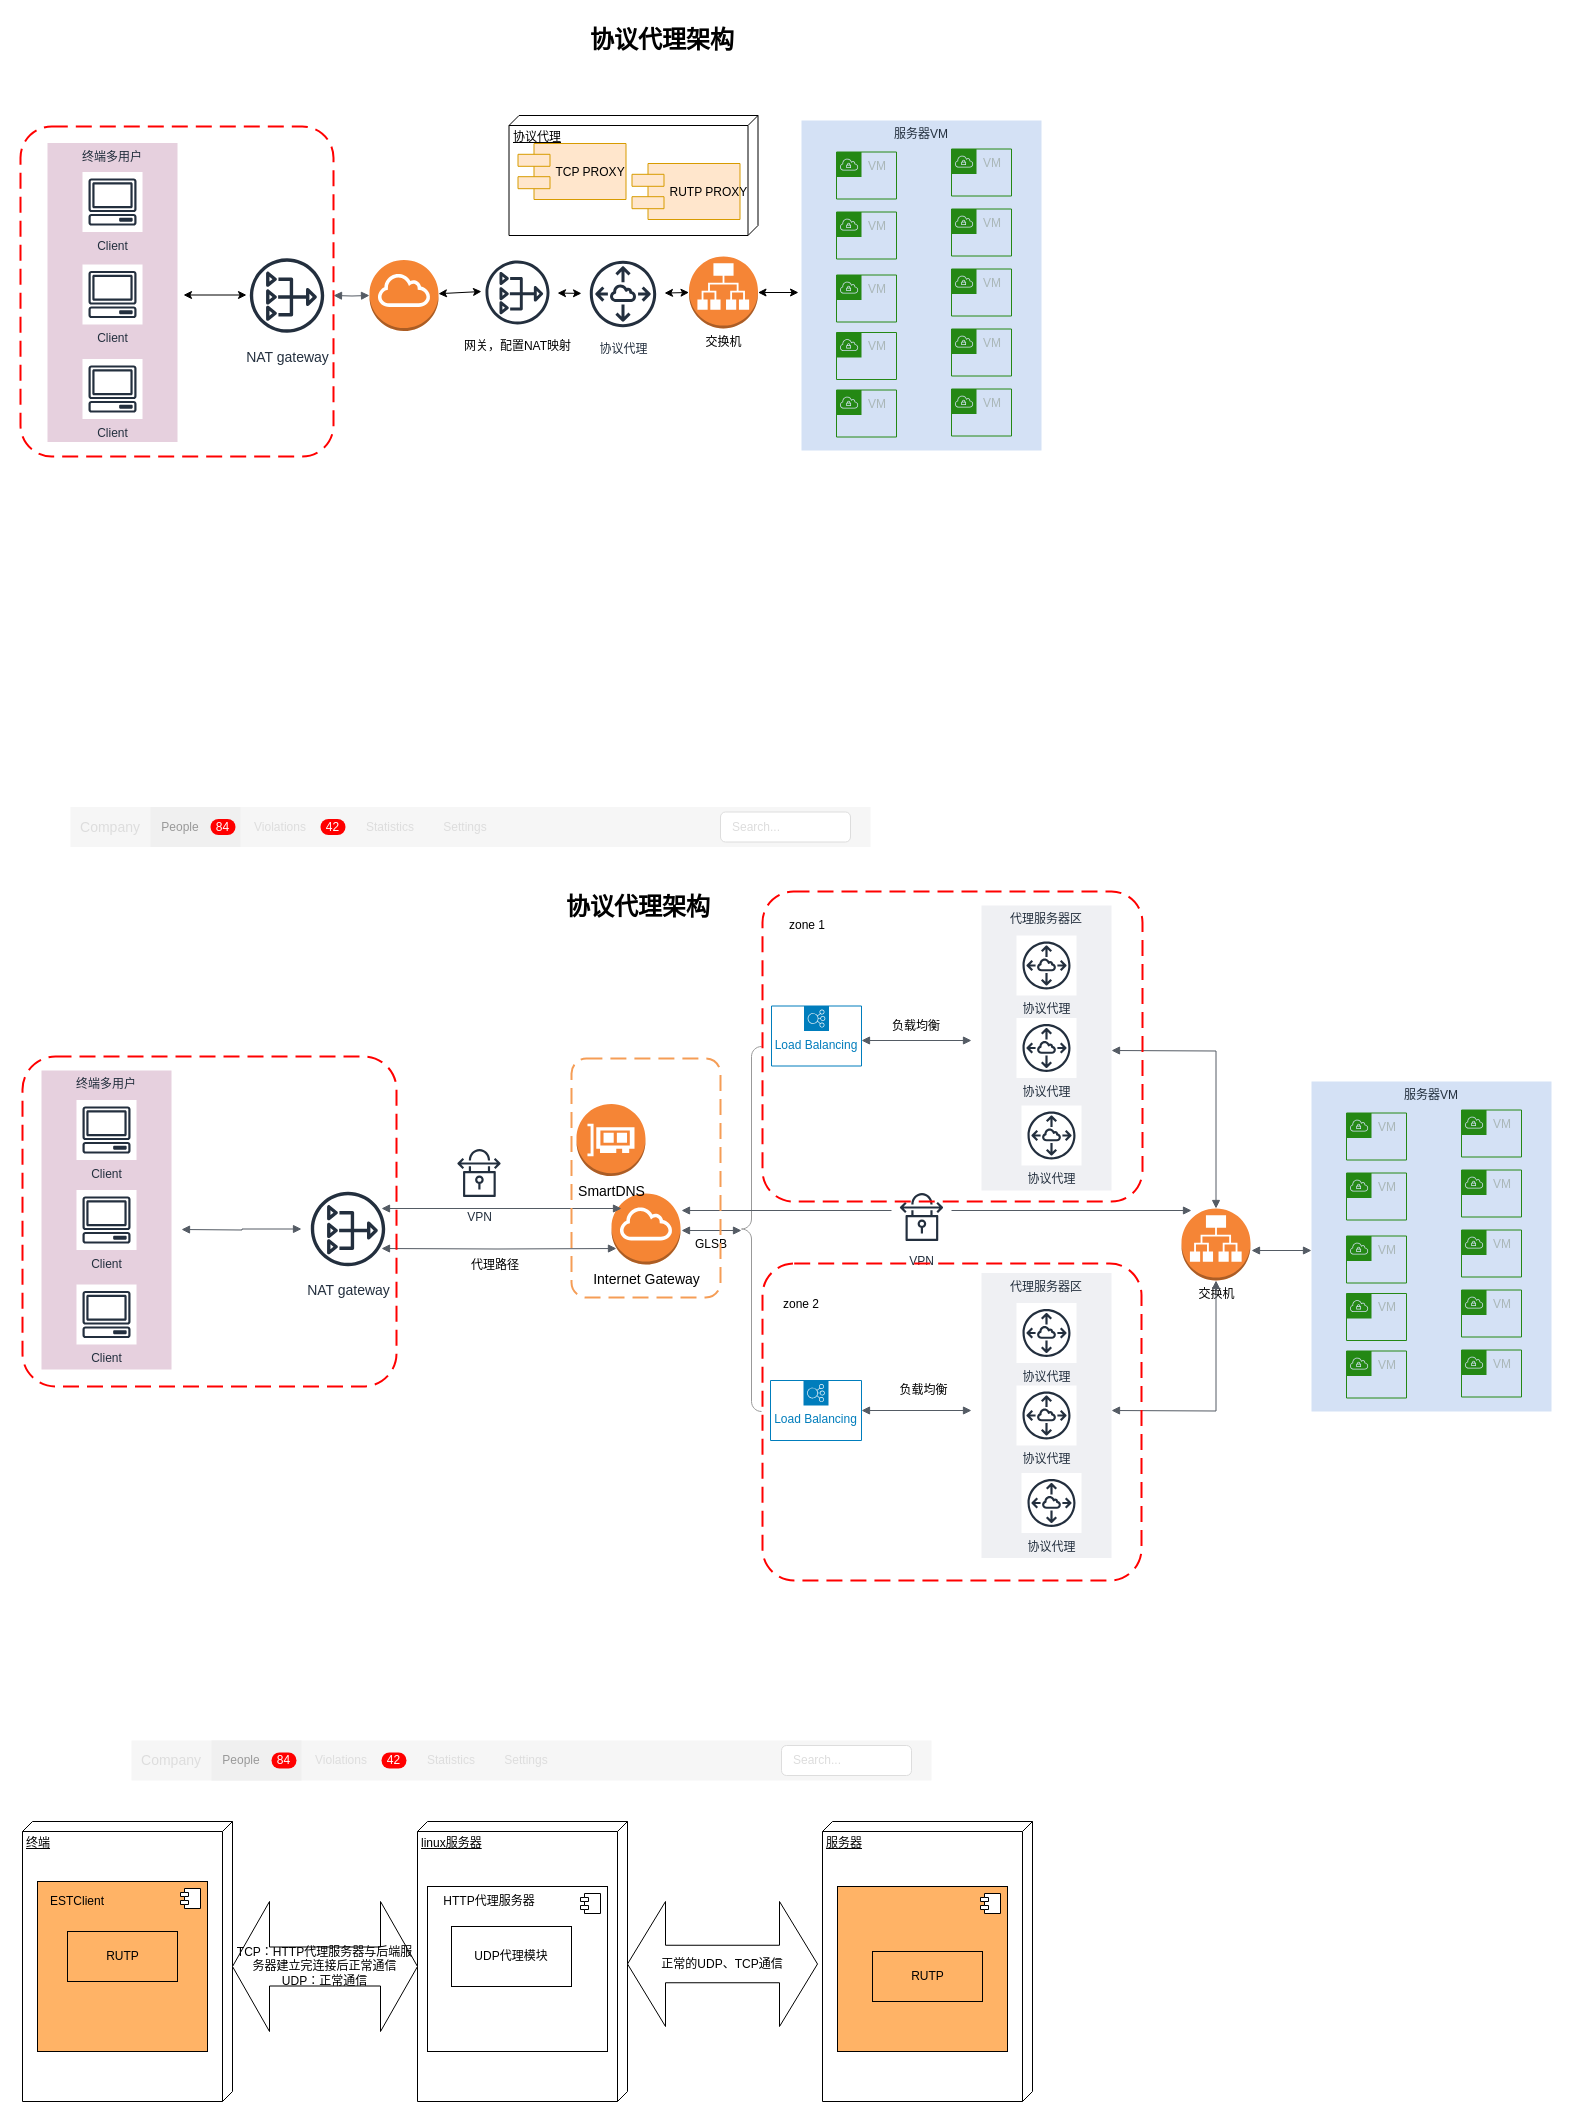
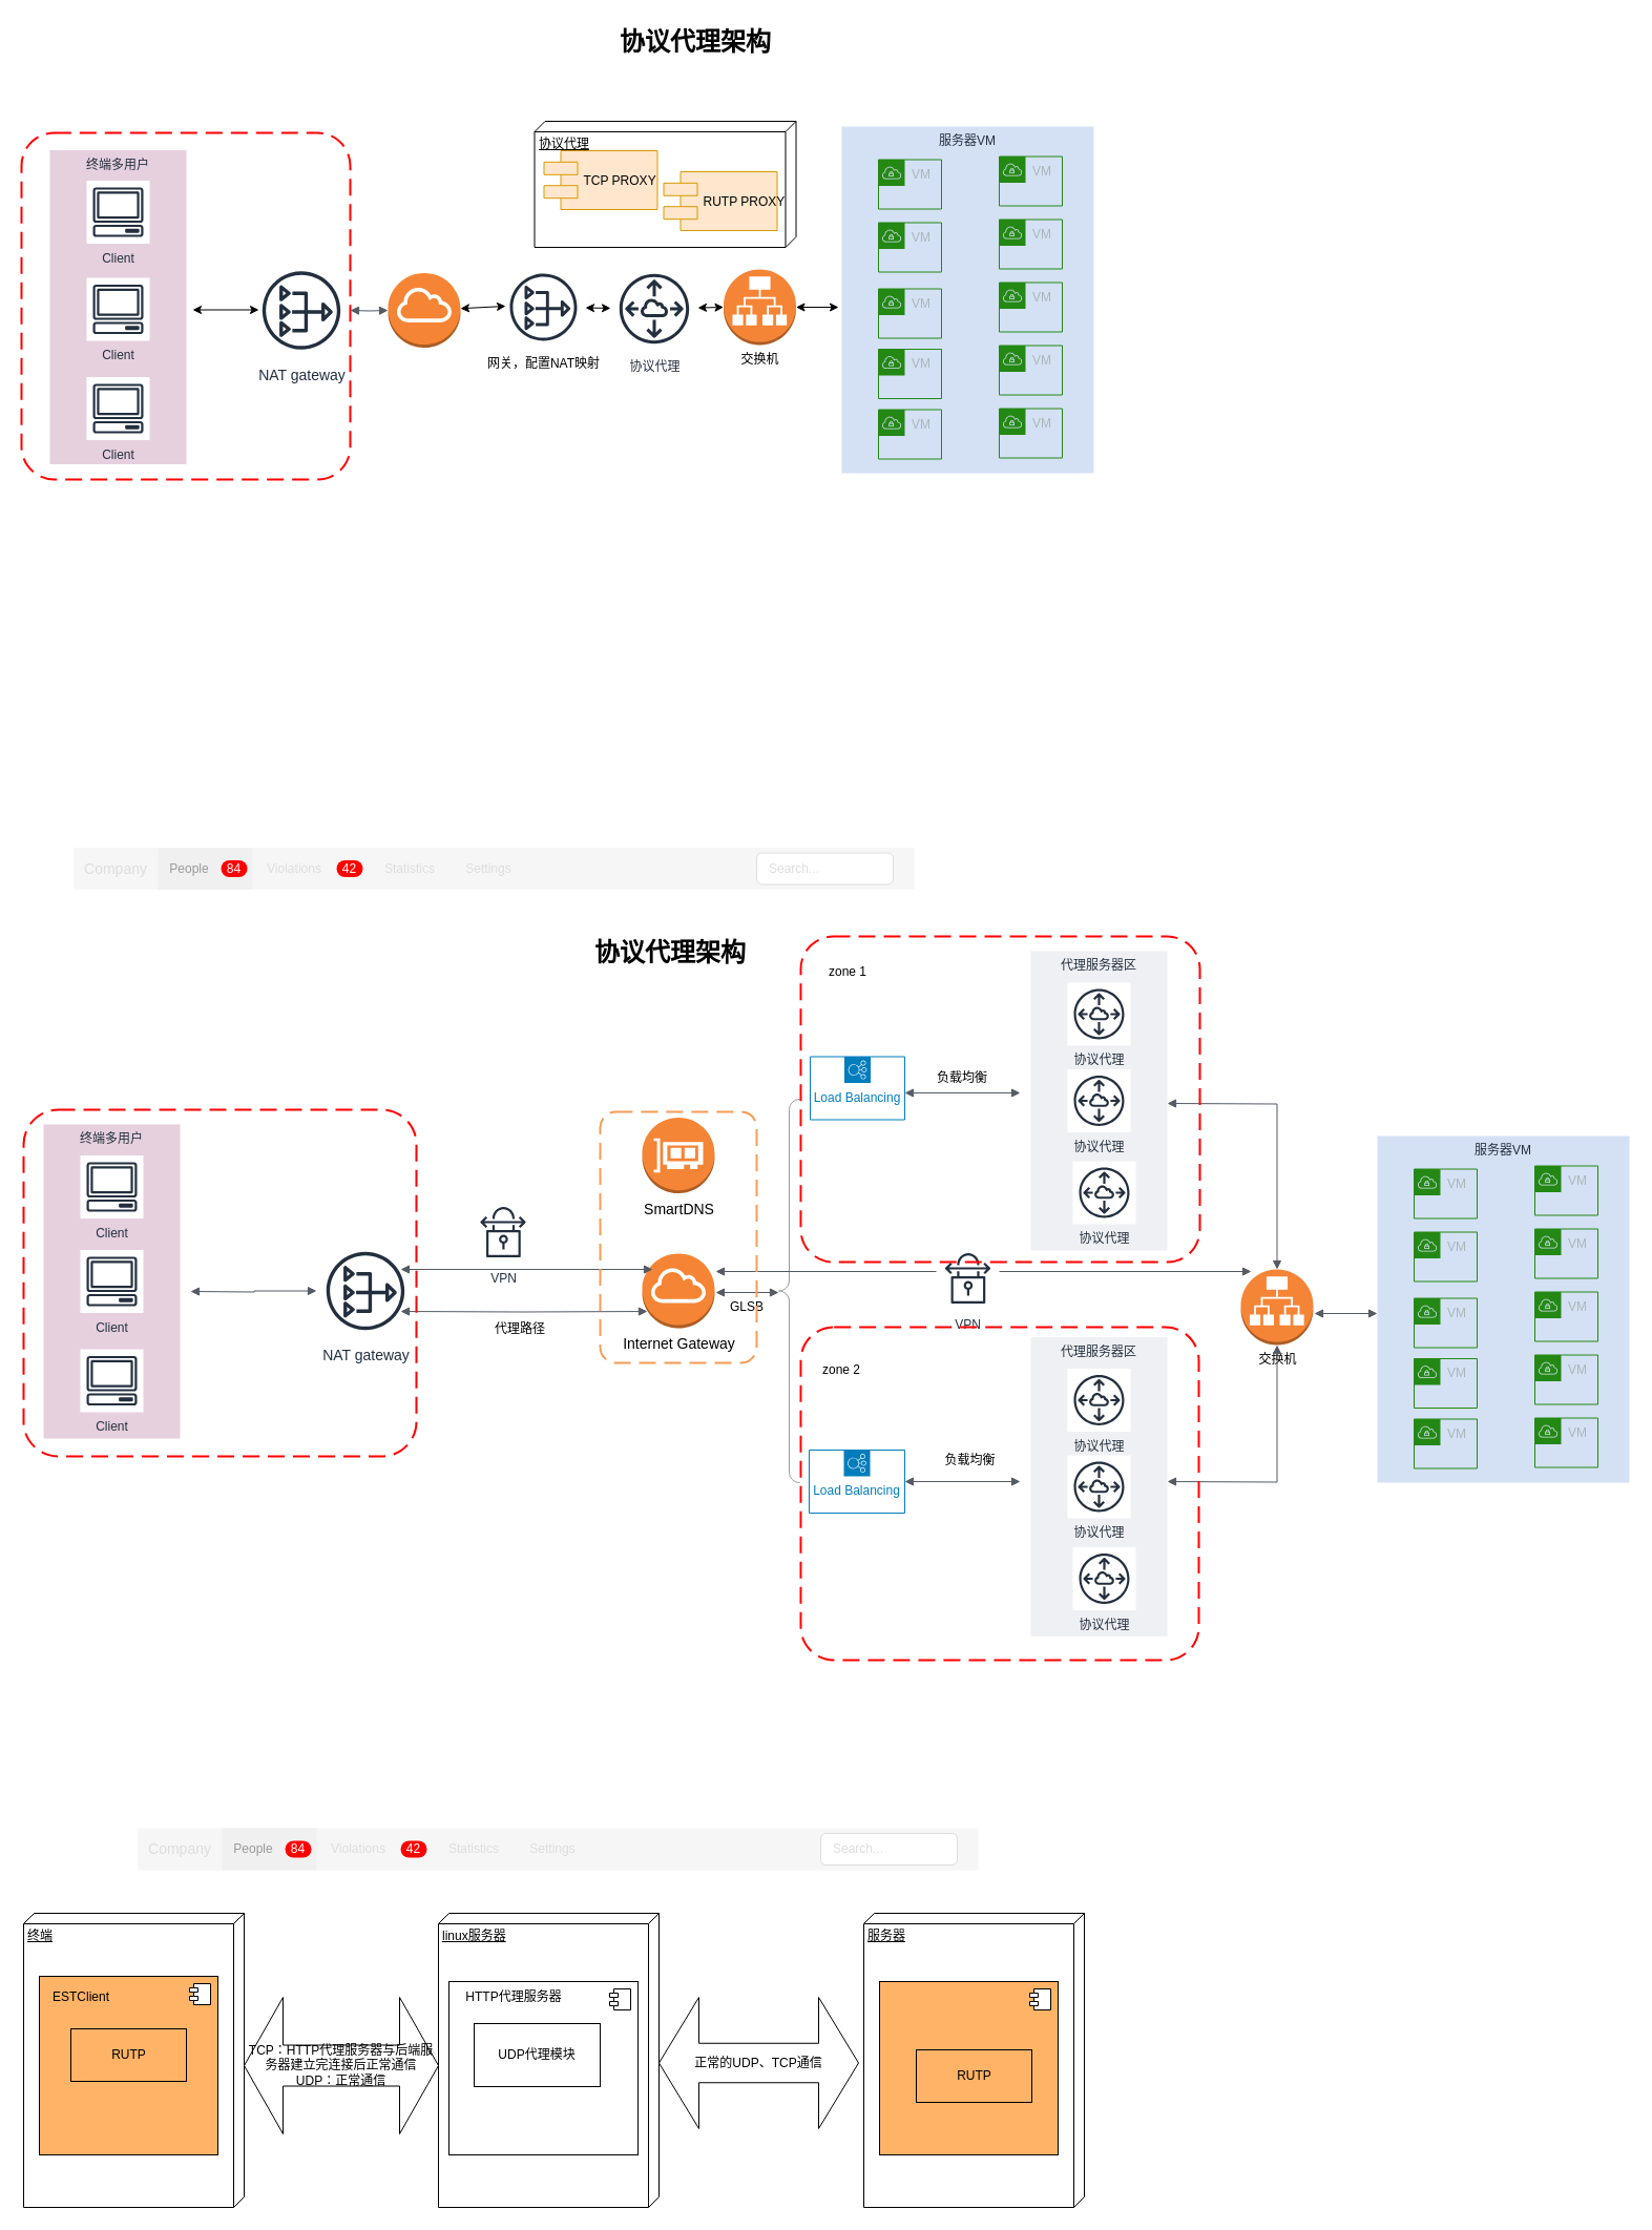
- <mxCell id="84" value="&lt;font style=&quot;font-size: 14px&quot;&gt;SmartDNS&lt;/font&gt;" style="outlineConnect=0;dashed=0;verticalLabelPosition=bottom;verticalAlign=top;align=center;html=1;shape=mxgraph.aws3.elastic_network_interface;fillColor=#F58536;gradientColor=none;" parent="1" vertex="1"><mxGeometry x="576" y="1103.5" width="69" height="72" as="geometry" /></mxCell>
+ <mxCell id="84" value="&lt;font style=&quot;font-size: 14px&quot;&gt;SmartDNS&lt;/font&gt;" style="outlineConnect=0;dashed=0;verticalLabelPosition=bottom;verticalAlign=top;align=center;html=1;shape=mxgraph.aws3.elastic_network_interface;fillColor=#F58536;gradientColor=none;" parent="1" vertex="1"><mxGeometry x="611" y="1063.5" width="69" height="72" as="geometry" /></mxCell>
